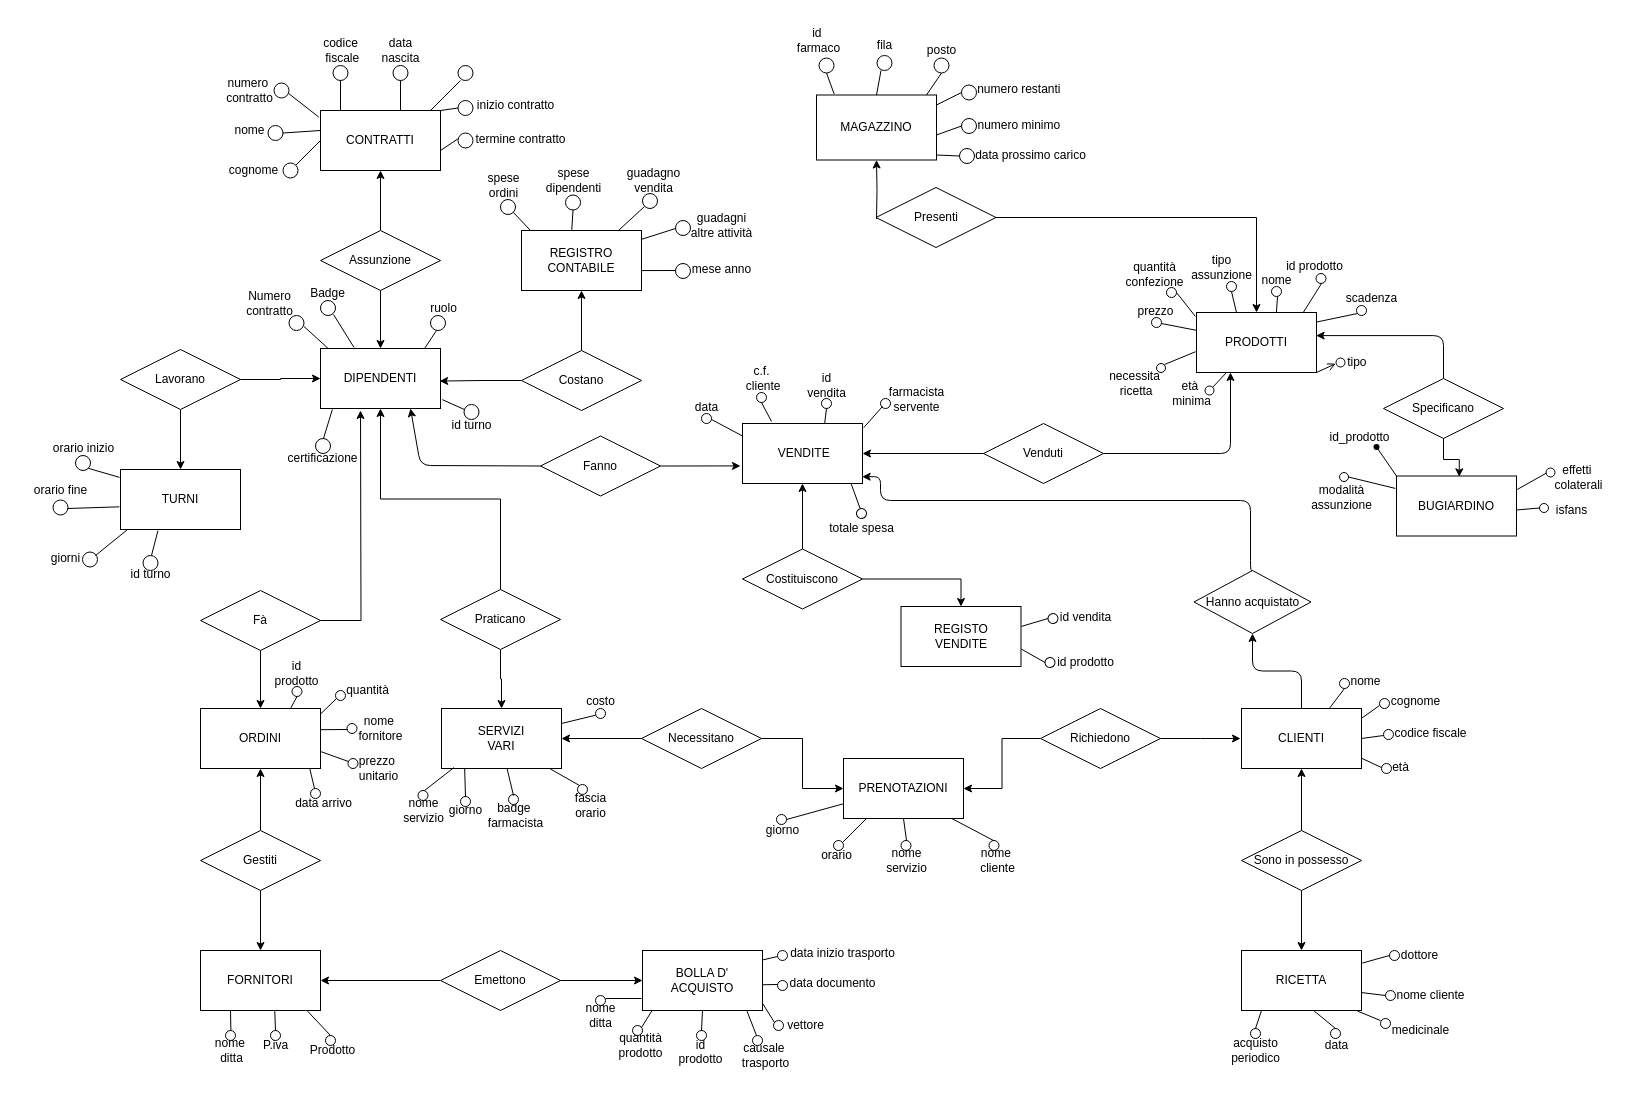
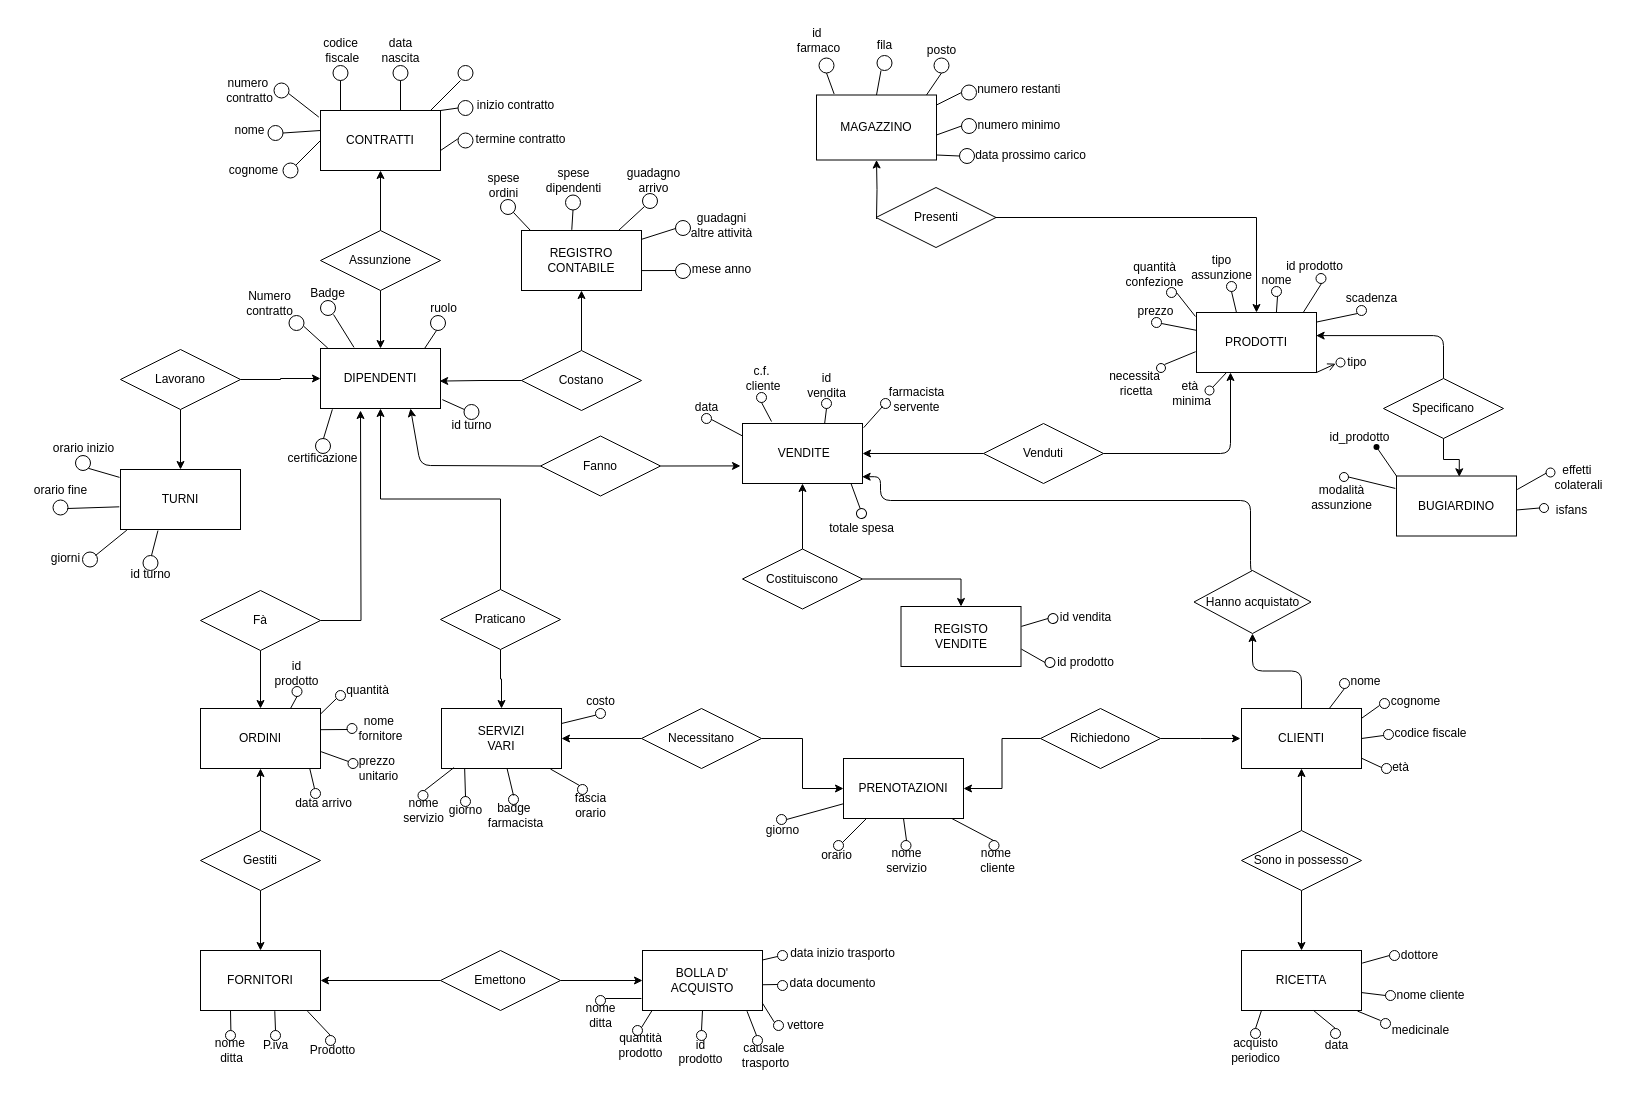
- <mxCell id="100" value="guadagno&lt;div&gt;vendita&lt;/div&gt;" style="text;html=1;align=center;verticalAlign=middle;resizable=0;points=[];autosize=1;strokeColor=none;fillColor=none;" parent="1" vertex="1"><mxGeometry x="612.5" y="160" width="80" height="40" as="geometry" /></mxCell>
+ <mxCell id="100" value="guadagno&lt;div&gt;arrivo&lt;/div&gt;" style="text;html=1;align=center;verticalAlign=middle;resizable=0;points=[];autosize=1;strokeColor=none;fillColor=none;" parent="1" vertex="1"><mxGeometry x="612.5" y="160" width="80" height="40" as="geometry" /></mxCell>
